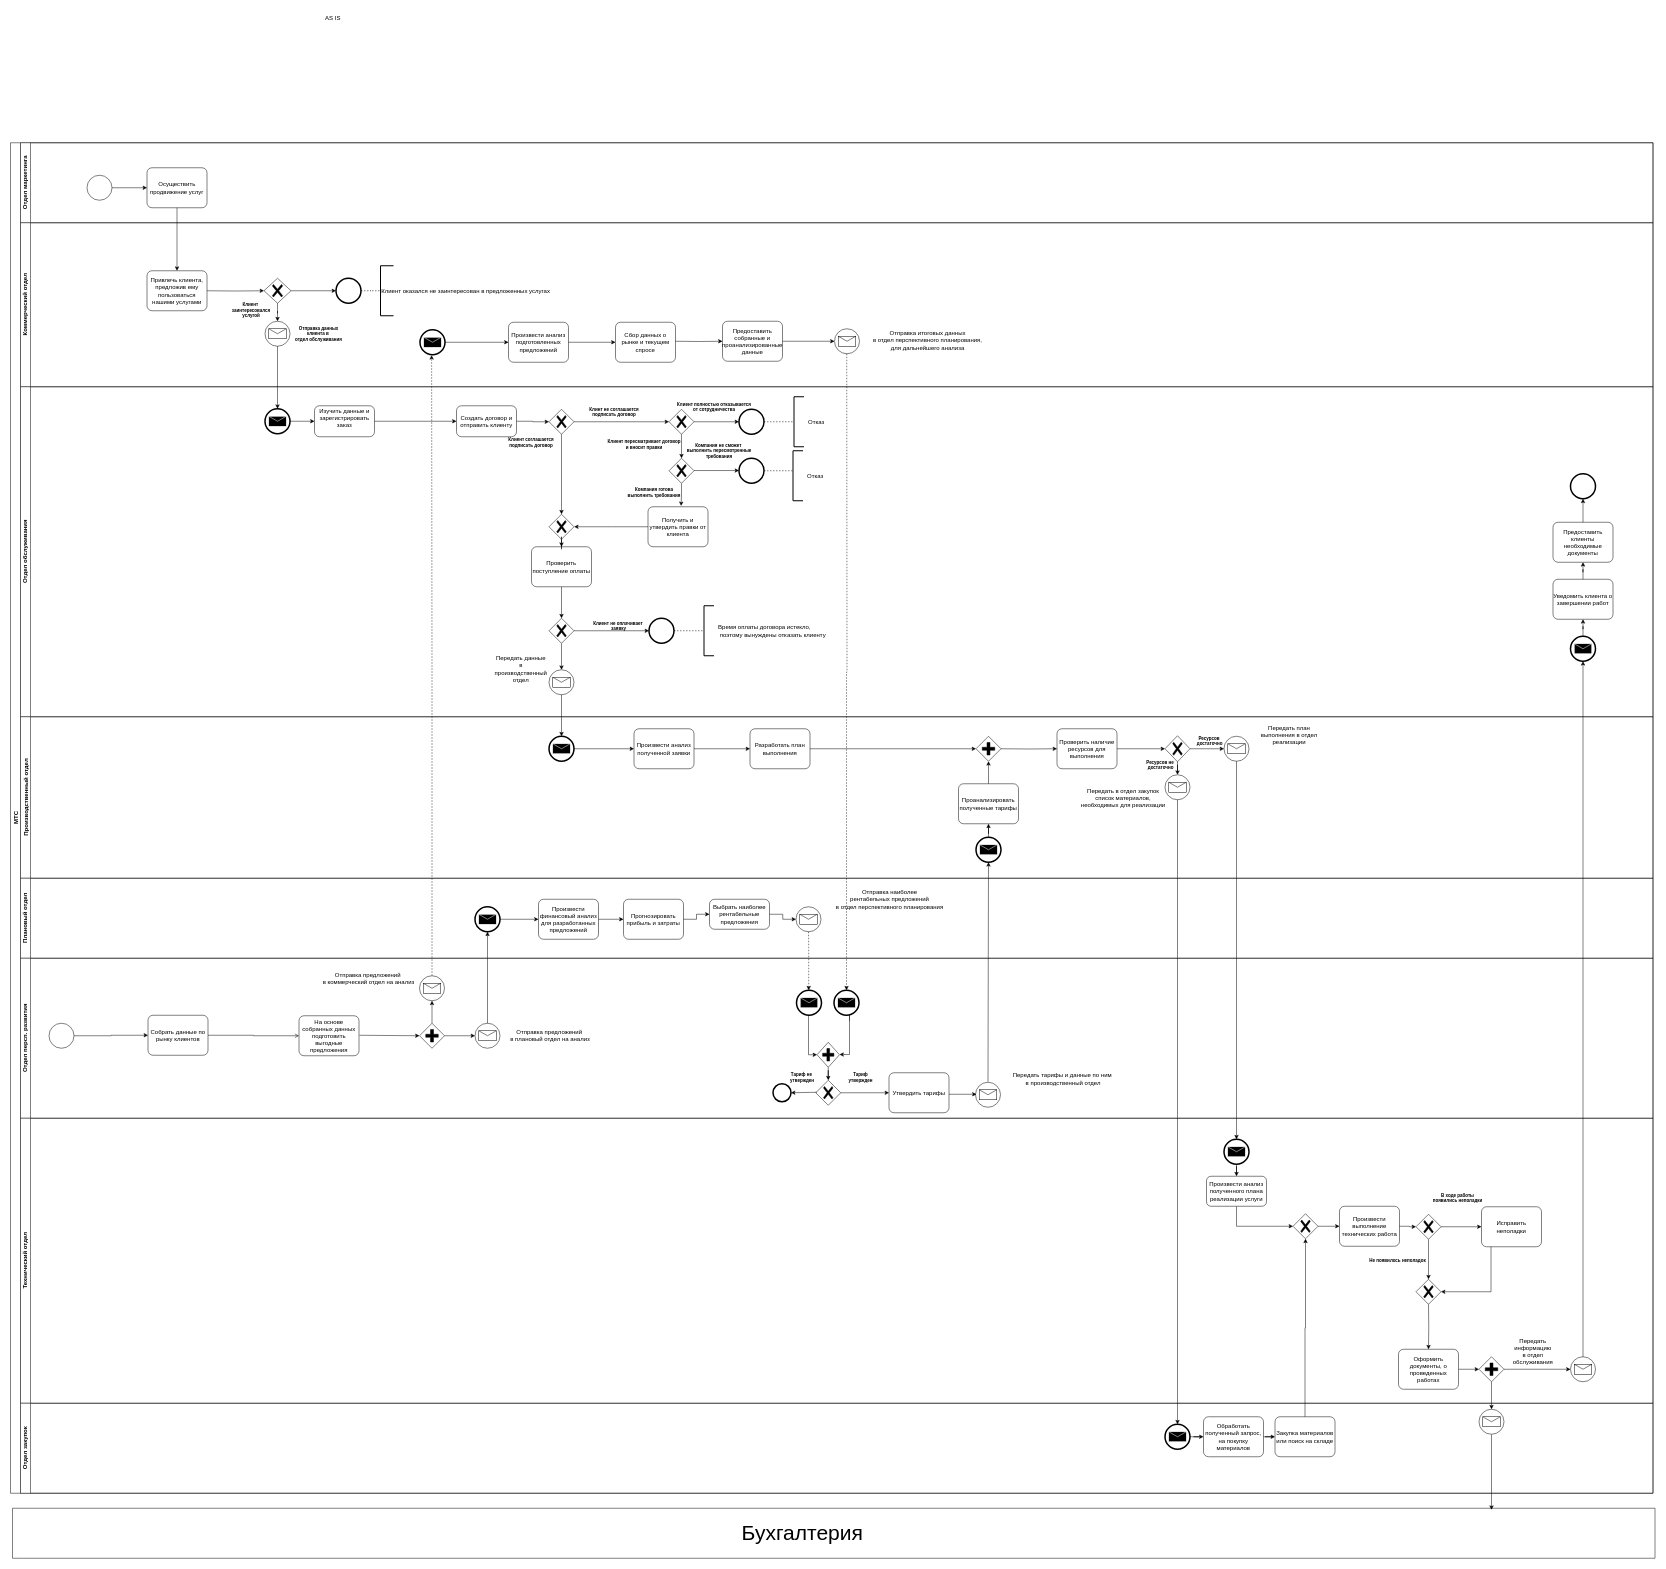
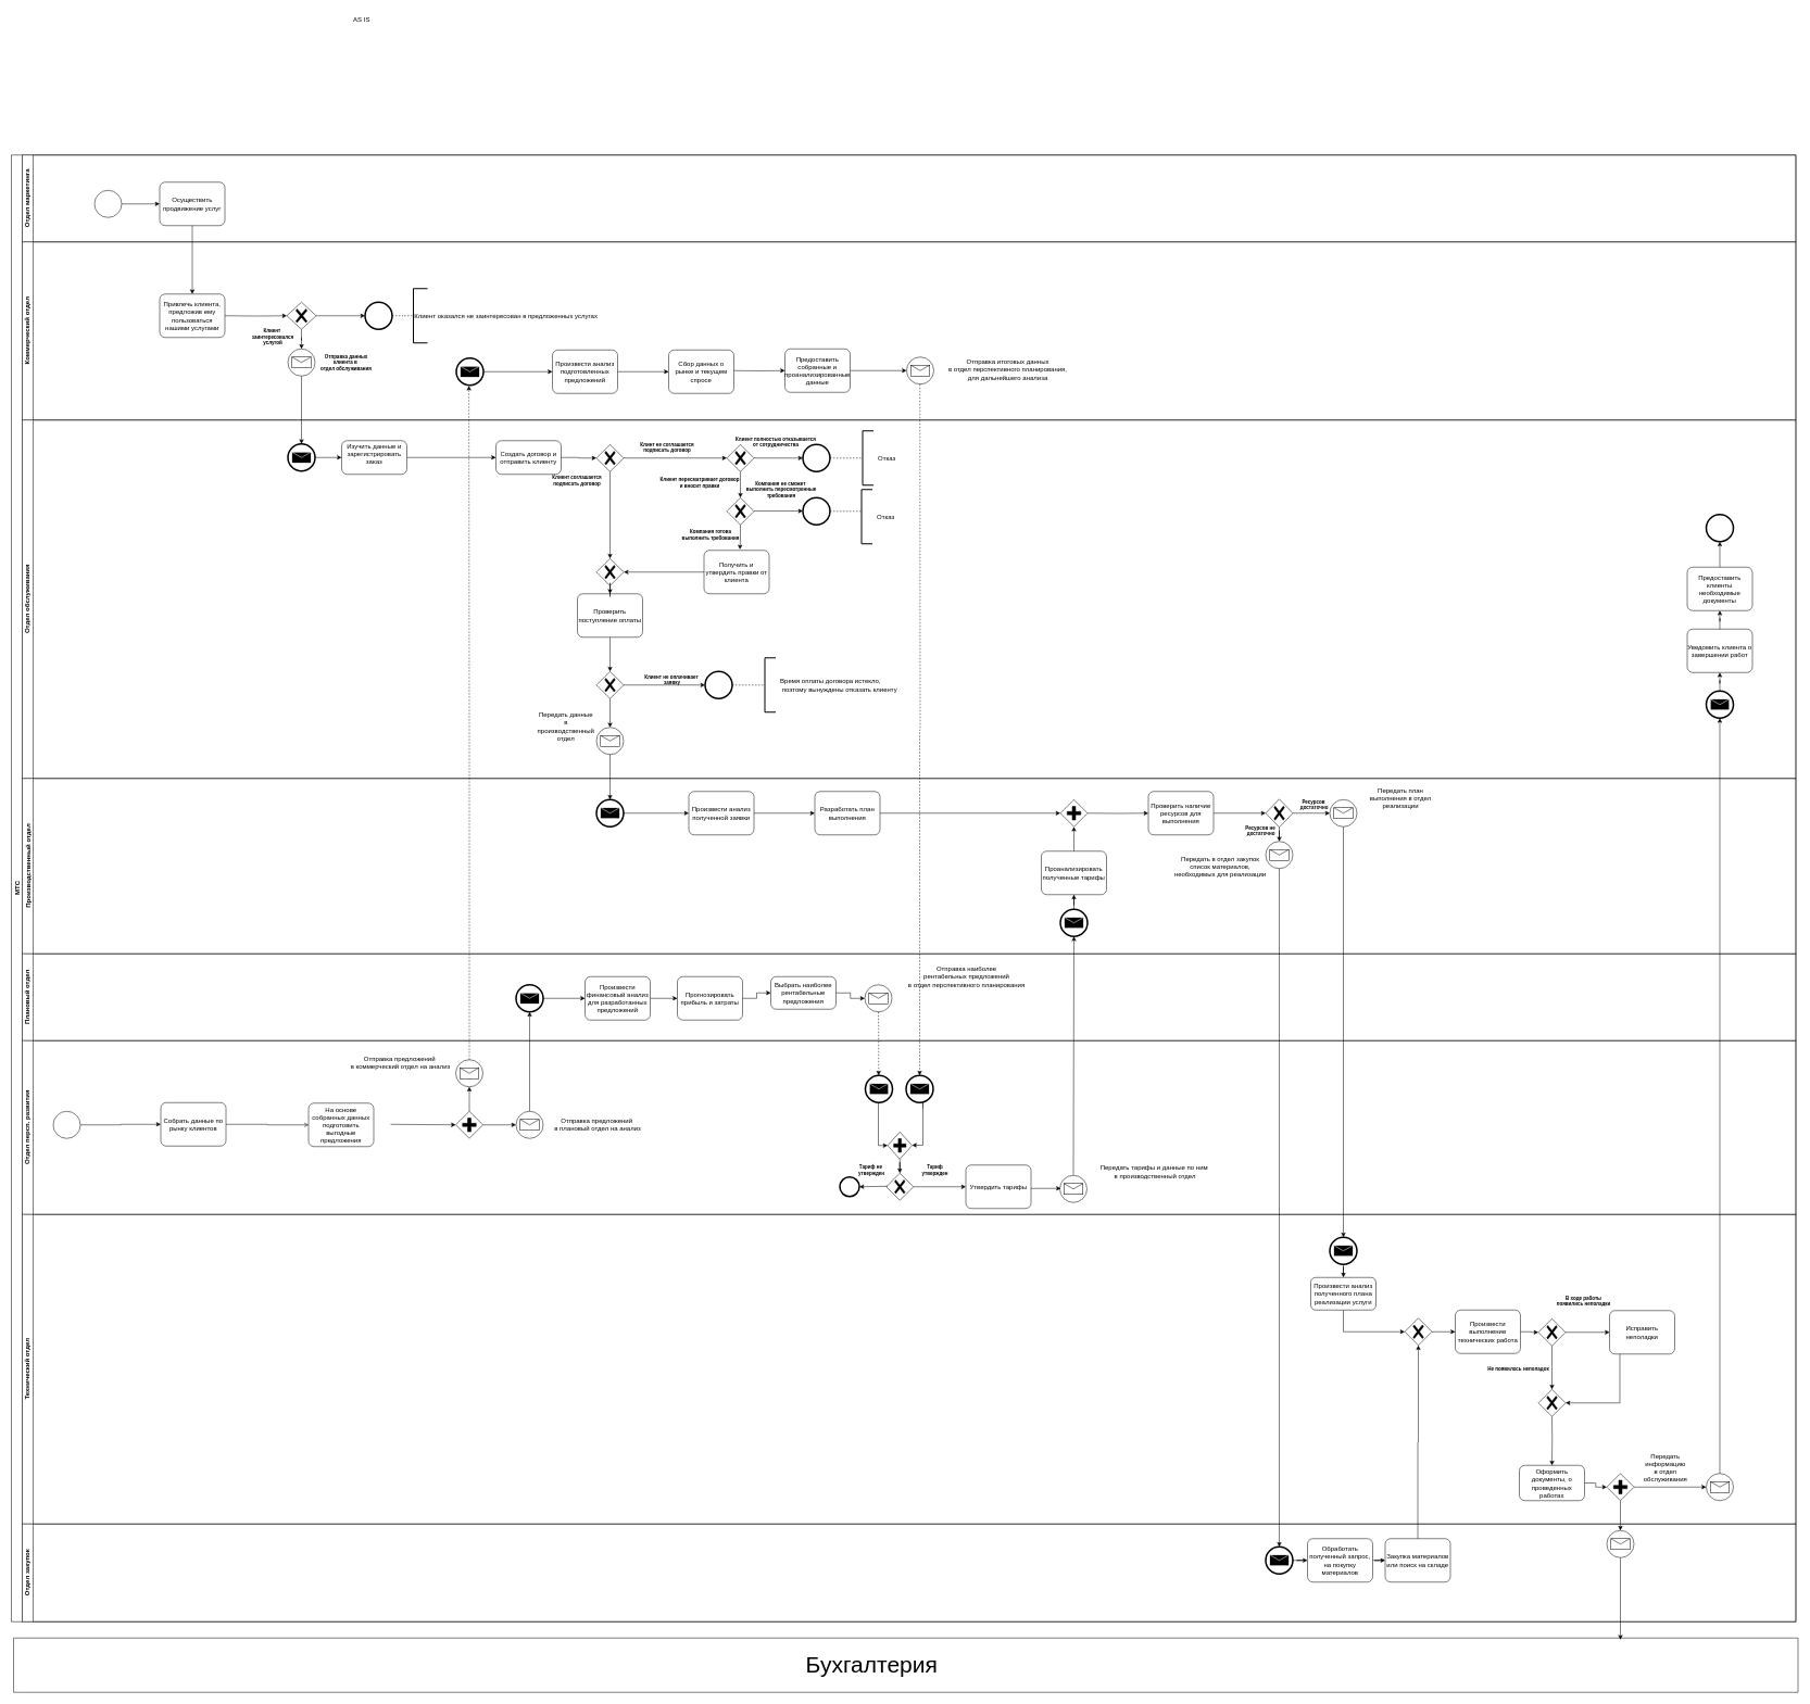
- <mxCell id="122" value="На основе собранных данных подготовить выгодные предложения" style="points=[[0.25,0,0],[0.5,0,0],[0.75,0,0],[1,0.25,0],[1,0.5,0],[1,0.75,0],[0.75,1,0],[0.5,1,0],[0.25,1,0],[0,0.75,0],[0,0.5,0],[0,0.25,0]];shape=mxgraph.bpmn.task;whiteSpace=wrap;rectStyle=rounded;size=10;html=1;container=1;expand=0;collapsible=0;taskMarker=abstract;" parent="117" vertex="1"><mxGeometry x="557" y="115" width="120" height="80" as="geometry" /></mxCell>
+ <mxCell id="122" value="На основе собранных данных подготовить выгодные предложения" style="points=[[0.25,0,0],[0.5,0,0],[0.75,0,0],[1,0.25,0],[1,0.5,0],[1,0.75,0],[0.75,1,0],[0.5,1,0],[0.25,1,0],[0,0.75,0],[0,0.5,0],[0,0.25,0]];shape=mxgraph.bpmn.task;whiteSpace=wrap;rectStyle=rounded;size=10;html=1;container=1;expand=0;collapsible=0;taskMarker=abstract;" parent="117" vertex="1"><mxGeometry x="527" y="115" width="120" height="80" as="geometry" /></mxCell>
- <mxCell id="168" value="Оформить документы, о проведенных работах" style="points=[[0.25,0,0],[0.5,0,0],[0.75,0,0],[1,0.25,0],[1,0.5,0],[1,0.75,0],[0.75,1,0],[0.5,1,0],[0.25,1,0],[0,0.75,0],[0,0.5,0],[0,0.25,0]];shape=mxgraph.bpmn.task;whiteSpace=wrap;rectStyle=rounded;size=10;html=1;container=1;expand=0;collapsible=0;taskMarker=abstract;" parent="154" vertex="1"><mxGeometry x="2756" y="462" width="120" height="80" as="geometry" /></mxCell>
+ <mxCell id="168" value="Оформить документы, о проведенных работах" style="points=[[0.25,0,0],[0.5,0,0],[0.75,0,0],[1,0.25,0],[1,0.5,0],[1,0.75,0],[0.75,1,0],[0.5,1,0],[0.25,1,0],[0,0.75,0],[0,0.5,0],[0,0.25,0]];shape=mxgraph.bpmn.task;whiteSpace=wrap;rectStyle=rounded;size=10;html=1;container=1;expand=0;collapsible=0;taskMarker=abstract;" parent="154" vertex="1"><mxGeometry x="2756" y="462" width="120" height="65" as="geometry" /></mxCell>
